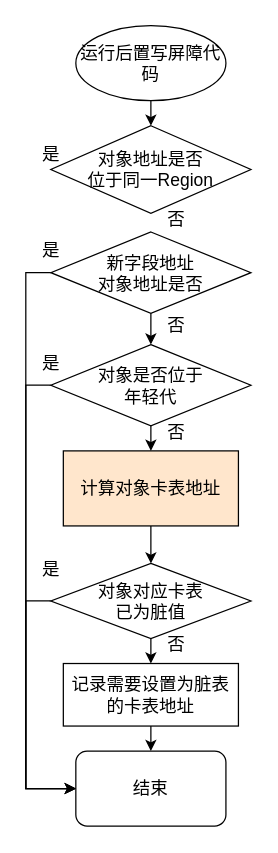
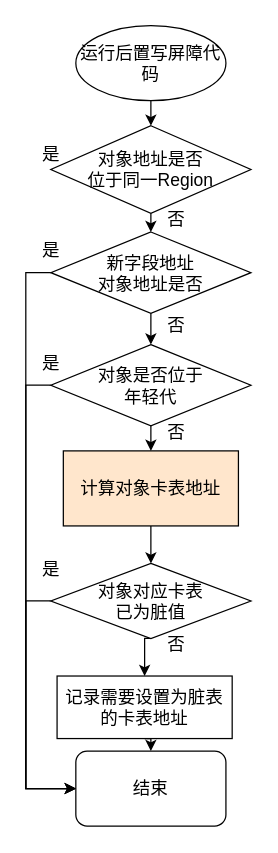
+ <mxCell id="4" style="edgeStyle=orthogonalEdgeStyle;rounded=0;orthogonalLoop=1;jettySize=auto;html=1;exitX=0.5;exitY=1;exitDx=0;exitDy=0;entryX=0.5;entryY=0;entryDx=0;entryDy=0;" edge="1" parent="1" source="5" target="8"><mxGeometry relative="1" as="geometry" /></mxCell>
- <mxCell id="19" value="记录需要设置为脏表的卡表地址" style="rounded=0;whiteSpace=wrap;html=1;fontSize=14;" vertex="1" parent="1"><mxGeometry x="50" y="530" width="140" height="50" as="geometry" /></mxCell>
+ <mxCell id="19" value="记录需要设置为脏表的卡表地址" style="rounded=0;whiteSpace=wrap;html=1;fontSize=14;" vertex="1" parent="1"><mxGeometry x="45" y="540" width="140" height="50" as="geometry" /></mxCell>
